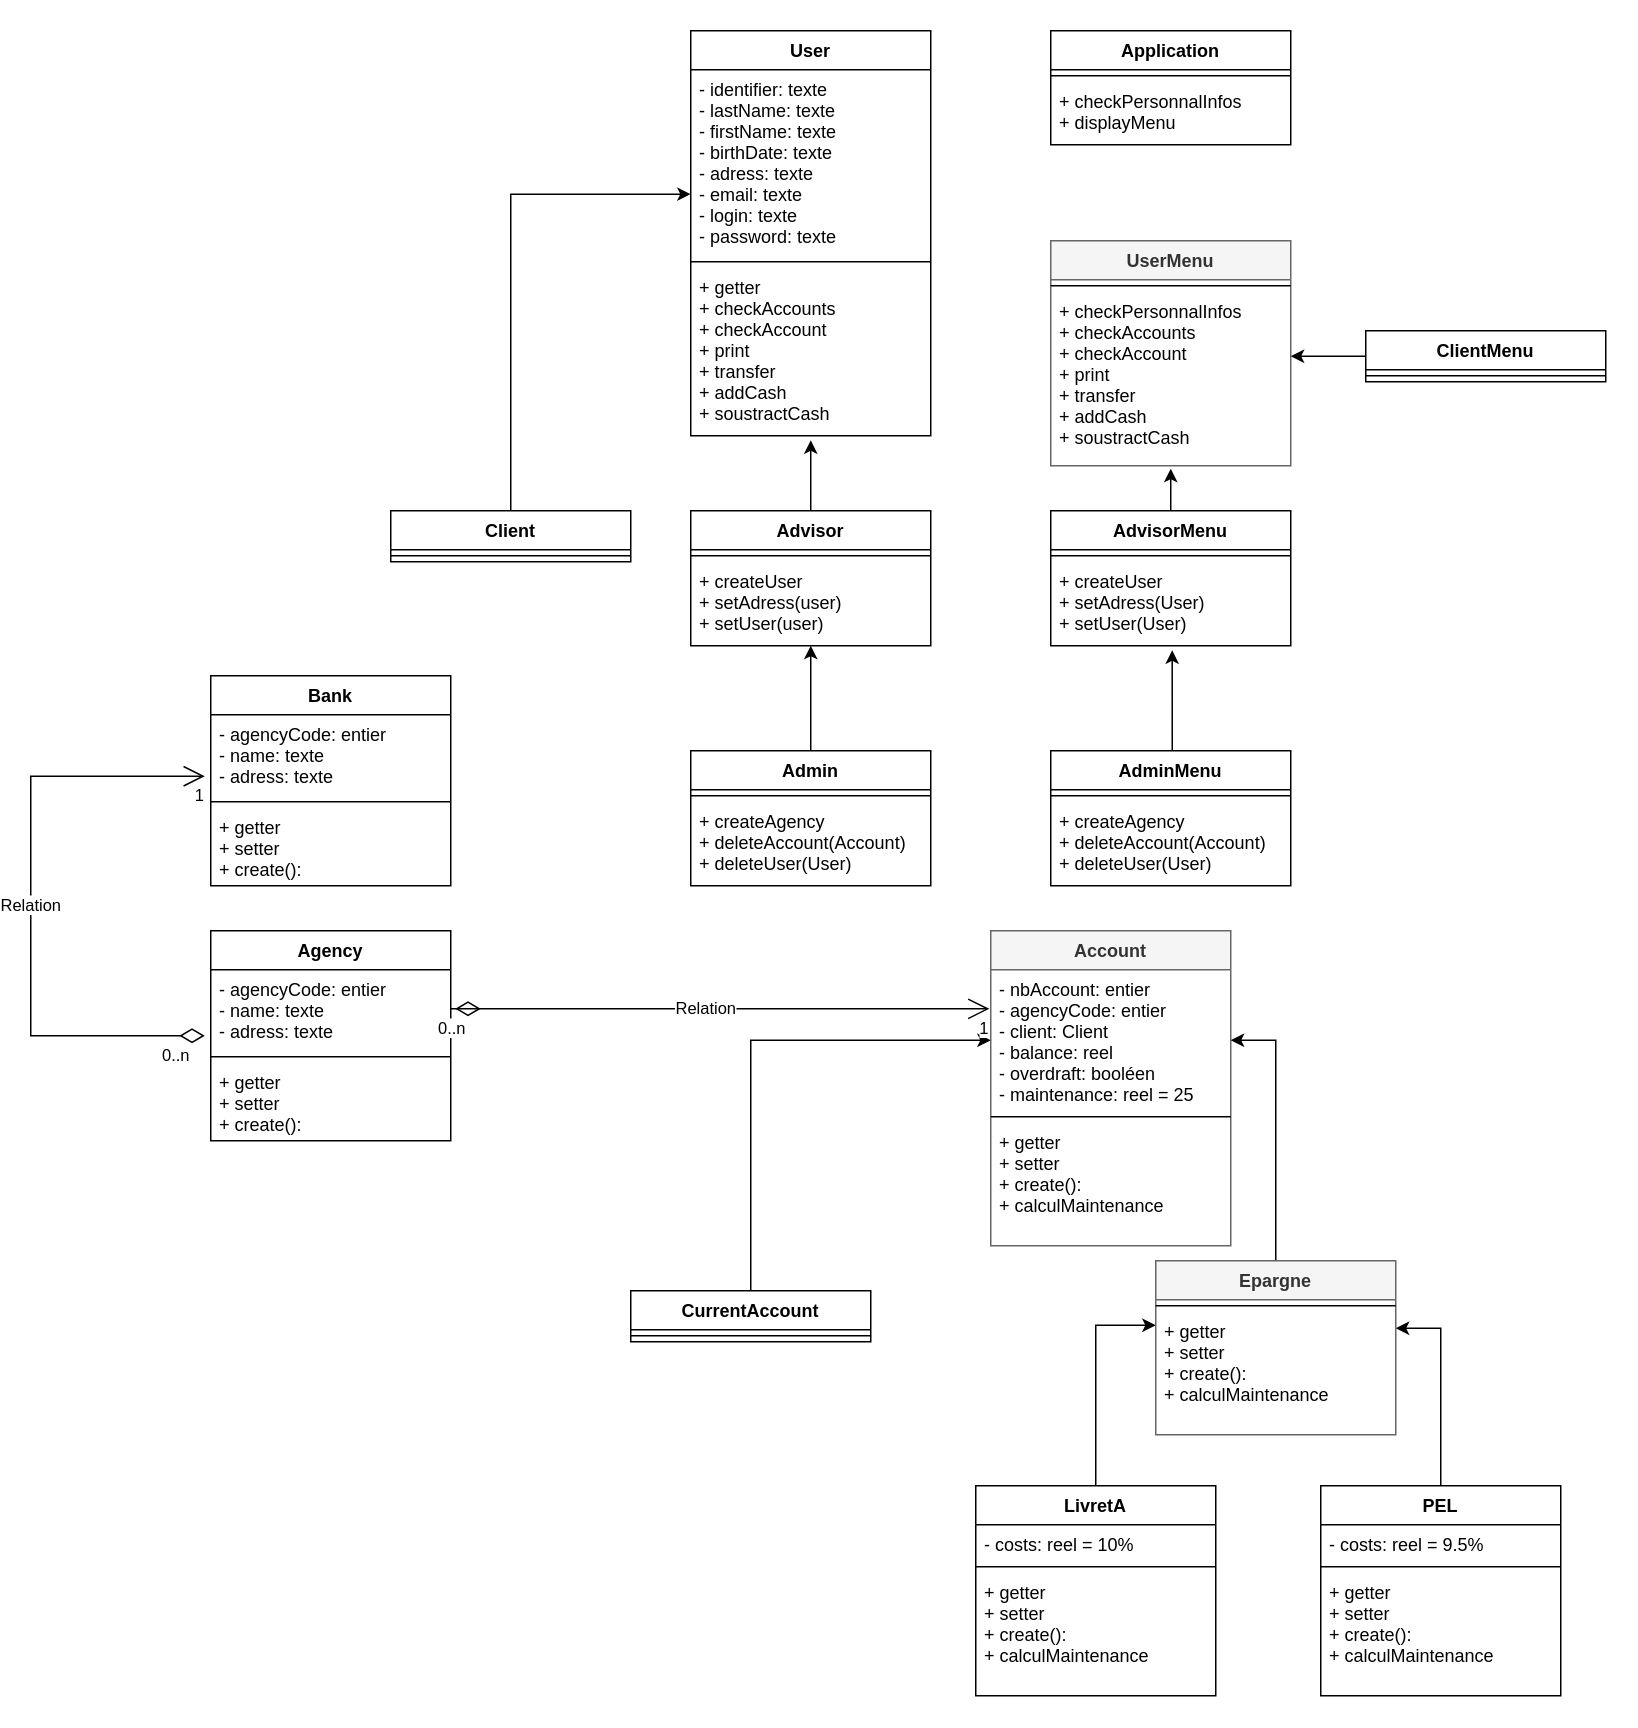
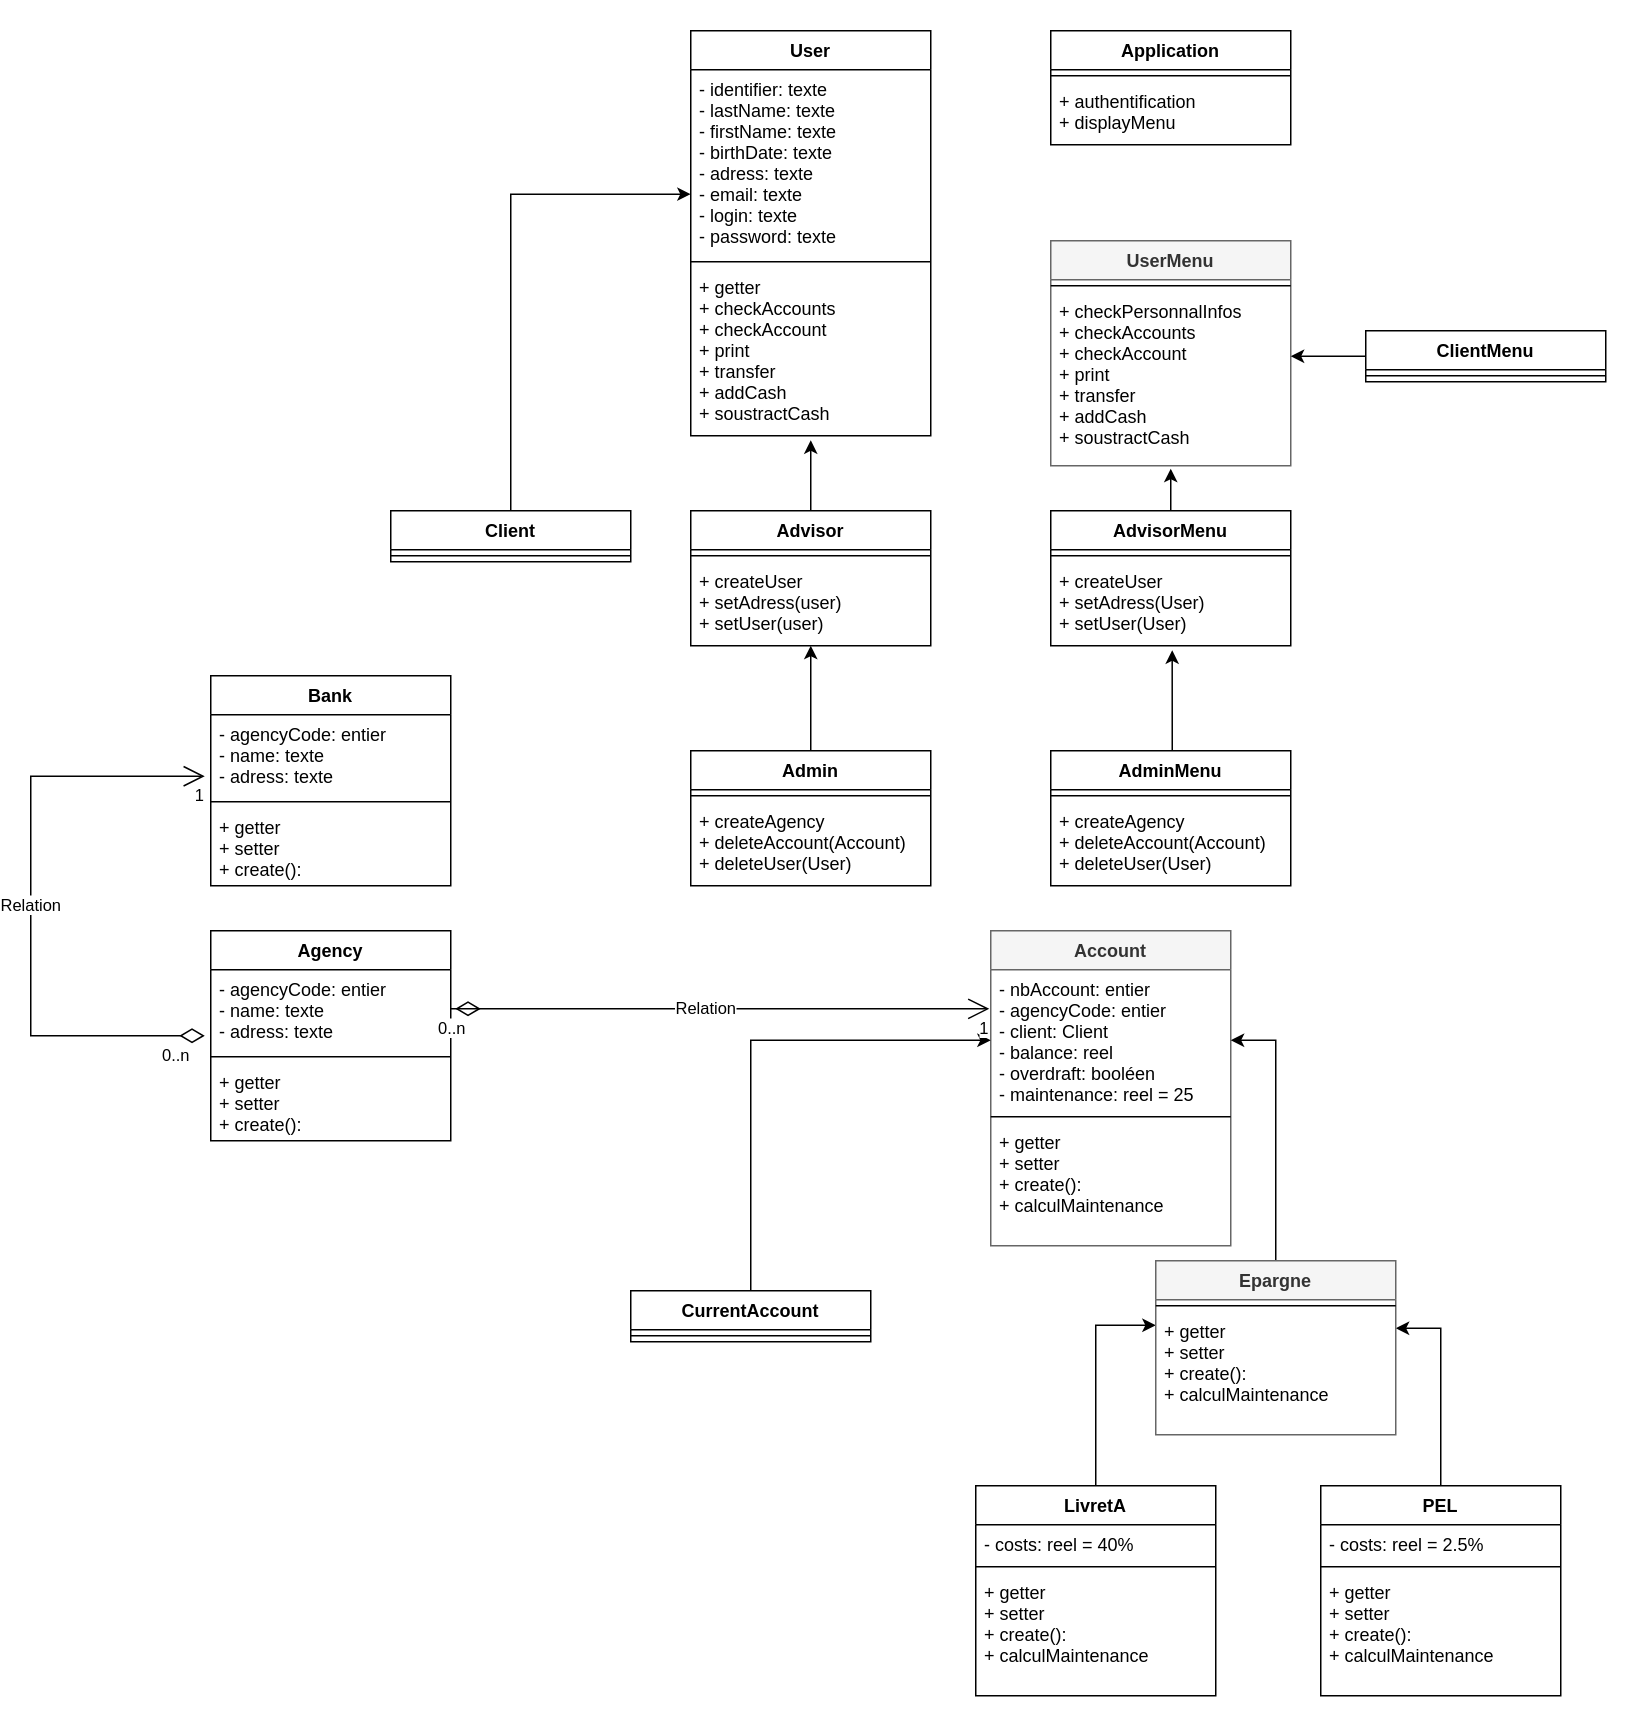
- <mxCell id="37" value="+ checkPersonnalInfos&#10;+ displayMenu" style="text;strokeColor=none;fillColor=none;align=left;verticalAlign=top;spacingLeft=4;spacingRight=4;overflow=hidden;rotatable=0;points=[[0,0.5],[1,0.5]];portConstraint=eastwest;" parent="35" vertex="1"><mxGeometry y="34" width="160" height="42" as="geometry" /></mxCell>
+ <mxCell id="37" value="+ authentification&#10;+ displayMenu" style="text;strokeColor=none;fillColor=none;align=left;verticalAlign=top;spacingLeft=4;spacingRight=4;overflow=hidden;rotatable=0;points=[[0,0.5],[1,0.5]];portConstraint=eastwest;" parent="35" vertex="1"><mxGeometry y="34" width="160" height="42" as="geometry" /></mxCell>
- <mxCell id="11" value="- costs: reel = 10%" style="text;strokeColor=none;fillColor=none;align=left;verticalAlign=top;spacingLeft=4;spacingRight=4;overflow=hidden;rotatable=0;points=[[0,0.5],[1,0.5]];portConstraint=eastwest;" parent="10" vertex="1"><mxGeometry y="26" width="160" height="24" as="geometry" /></mxCell>
+ <mxCell id="11" value="- costs: reel = 40%" style="text;strokeColor=none;fillColor=none;align=left;verticalAlign=top;spacingLeft=4;spacingRight=4;overflow=hidden;rotatable=0;points=[[0,0.5],[1,0.5]];portConstraint=eastwest;" parent="10" vertex="1"><mxGeometry y="26" width="160" height="24" as="geometry" /></mxCell>
- <mxCell id="16" value="- costs: reel = 9.5%" style="text;strokeColor=none;fillColor=none;align=left;verticalAlign=top;spacingLeft=4;spacingRight=4;overflow=hidden;rotatable=0;points=[[0,0.5],[1,0.5]];portConstraint=eastwest;" parent="15" vertex="1"><mxGeometry y="26" width="160" height="24" as="geometry" /></mxCell>
+ <mxCell id="16" value="- costs: reel = 2.5%" style="text;strokeColor=none;fillColor=none;align=left;verticalAlign=top;spacingLeft=4;spacingRight=4;overflow=hidden;rotatable=0;points=[[0,0.5],[1,0.5]];portConstraint=eastwest;" parent="15" vertex="1"><mxGeometry y="26" width="160" height="24" as="geometry" /></mxCell>
